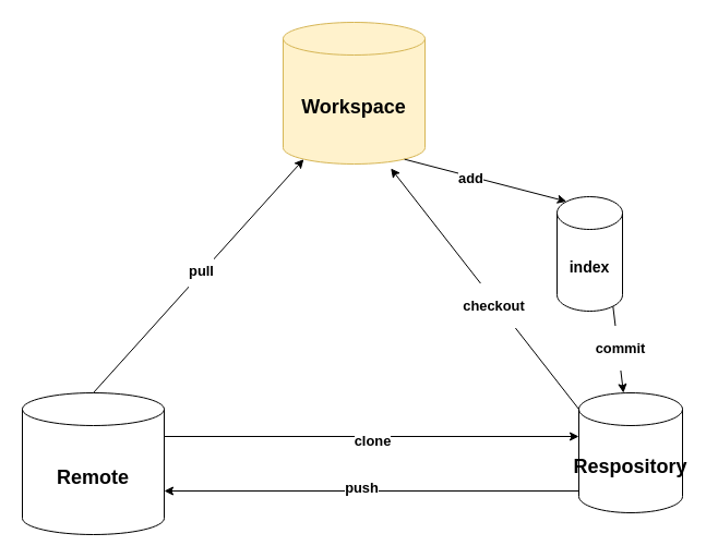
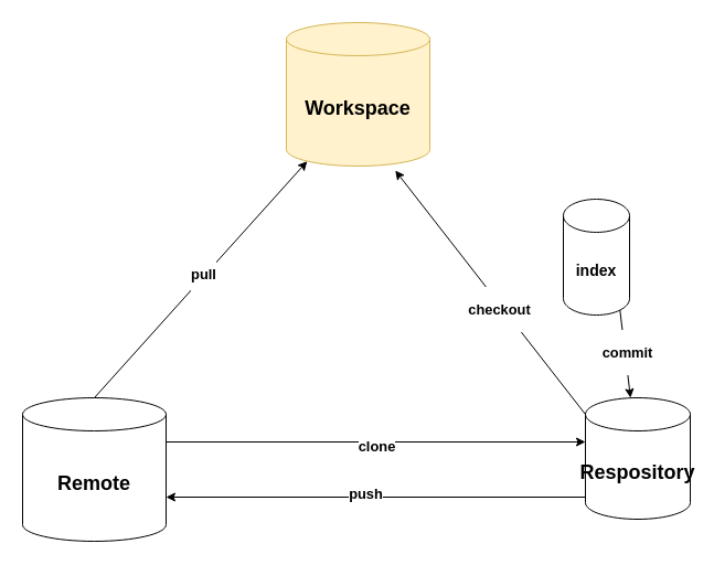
- <mxCell id="5" value="" style="endArrow=classic;html=1;rounded=0;exitX=0.855;exitY=1;exitDx=0;exitDy=-4.35;exitPerimeter=0;entryX=0.145;entryY=0;entryDx=0;entryDy=4.35;entryPerimeter=0;" edge="1" parent="1" source="2" target="7"><mxGeometry width="50" height="50" relative="1" as="geometry"><mxPoint x="360" y="60" as="sourcePoint" /><mxPoint x="460" y="210" as="targetPoint" /></mxGeometry></mxCell>
- <mxCell id="6" value="&lt;h3&gt;add&lt;/h3&gt;" style="edgeLabel;html=1;align=center;verticalAlign=middle;resizable=0;points=[];" vertex="1" connectable="0" parent="5"><mxGeometry x="-0.173" y="-1" relative="1" as="geometry"><mxPoint as="offset" /></mxGeometry></mxCell>
